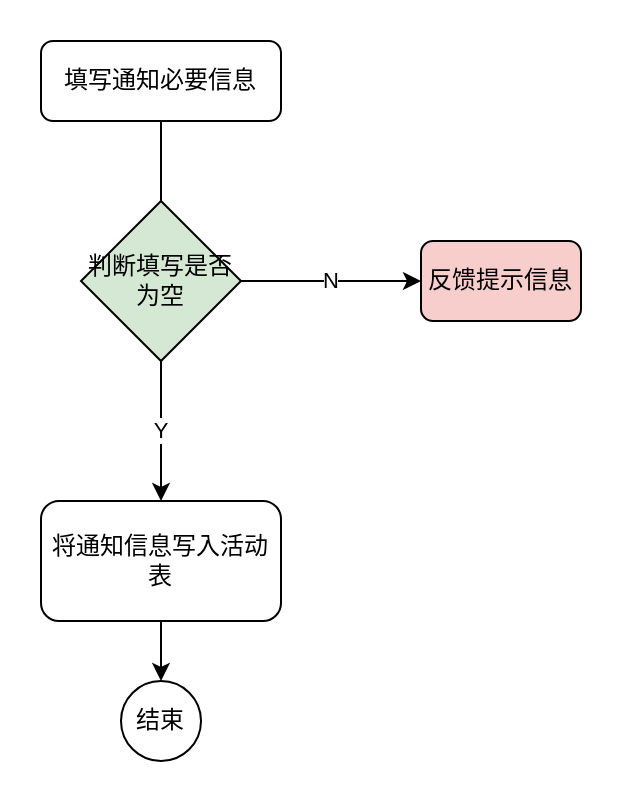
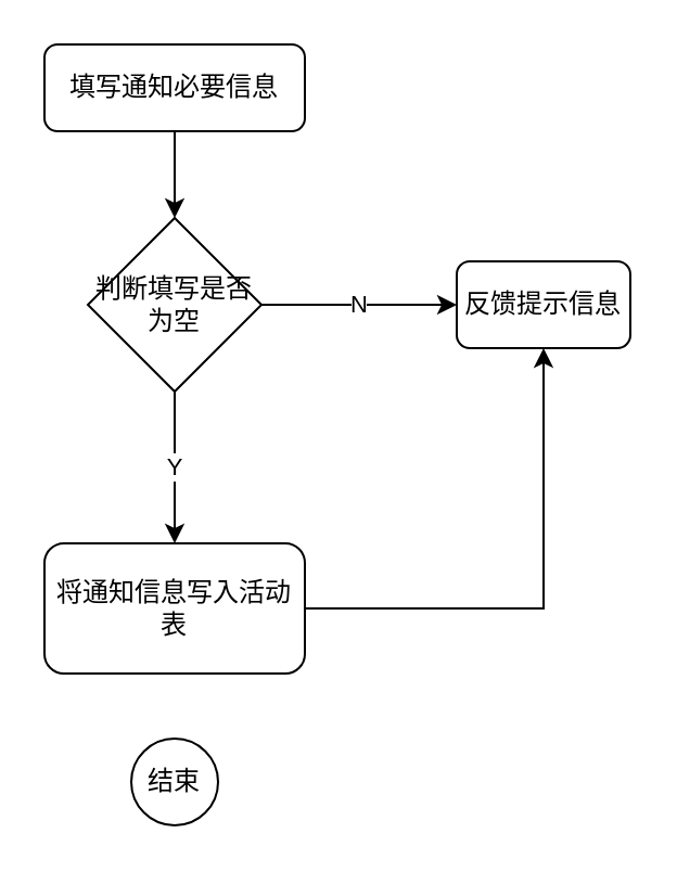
- <mxCell id="2" style="edgeStyle=orthogonalEdgeStyle;rounded=0;orthogonalLoop=1;jettySize=auto;html=1;entryX=0.5;entryY=0;entryDx=0;entryDy=0;endArrow=none;" parent="1" source="3" target="6" edge="1"><mxGeometry relative="1" as="geometry" /></mxCell>
+ <mxCell id="2" style="edgeStyle=orthogonalEdgeStyle;rounded=0;orthogonalLoop=1;jettySize=auto;html=1;entryX=0.5;entryY=0;entryDx=0;entryDy=0;" parent="1" source="3" target="6" edge="1"><mxGeometry relative="1" as="geometry" /></mxCell>
- <mxCell id="6" value="判断填写是否为空" style="rhombus;whiteSpace=wrap;html=1;fillColor=#d5e8d4;" parent="1" vertex="1"><mxGeometry x="40" y="100" width="80" height="80" as="geometry" /></mxCell>
+ <mxCell id="6" value="判断填写是否为空" style="rhombus;whiteSpace=wrap;html=1;" parent="1" vertex="1"><mxGeometry x="40" y="100" width="80" height="80" as="geometry" /></mxCell>
- <mxCell id="7" value="反馈提示信息" style="rounded=1;whiteSpace=wrap;html=1;fontSize=12;glass=0;strokeWidth=1;shadow=0;fillColor=#f8cecc;" parent="1" vertex="1"><mxGeometry x="210" y="120" width="80" height="40" as="geometry" /></mxCell>
+ <mxCell id="7" value="反馈提示信息" style="rounded=1;whiteSpace=wrap;html=1;fontSize=12;glass=0;strokeWidth=1;shadow=0;" parent="1" vertex="1"><mxGeometry x="210" y="120" width="80" height="40" as="geometry" /></mxCell>
- <mxCell id="8" style="edgeStyle=orthogonalEdgeStyle;rounded=0;orthogonalLoop=1;jettySize=auto;html=1;entryX=0.5;entryY=0;entryDx=0;entryDy=0;" edge="1" parent="1" source="9" target="10"><mxGeometry relative="1" as="geometry" /></mxCell>
+ <mxCell id="8" style="edgeStyle=orthogonalEdgeStyle;rounded=0;orthogonalLoop=1;jettySize=auto;html=1;" edge="1" parent="1" source="9" target="7"><mxGeometry relative="1" as="geometry" /></mxCell>
